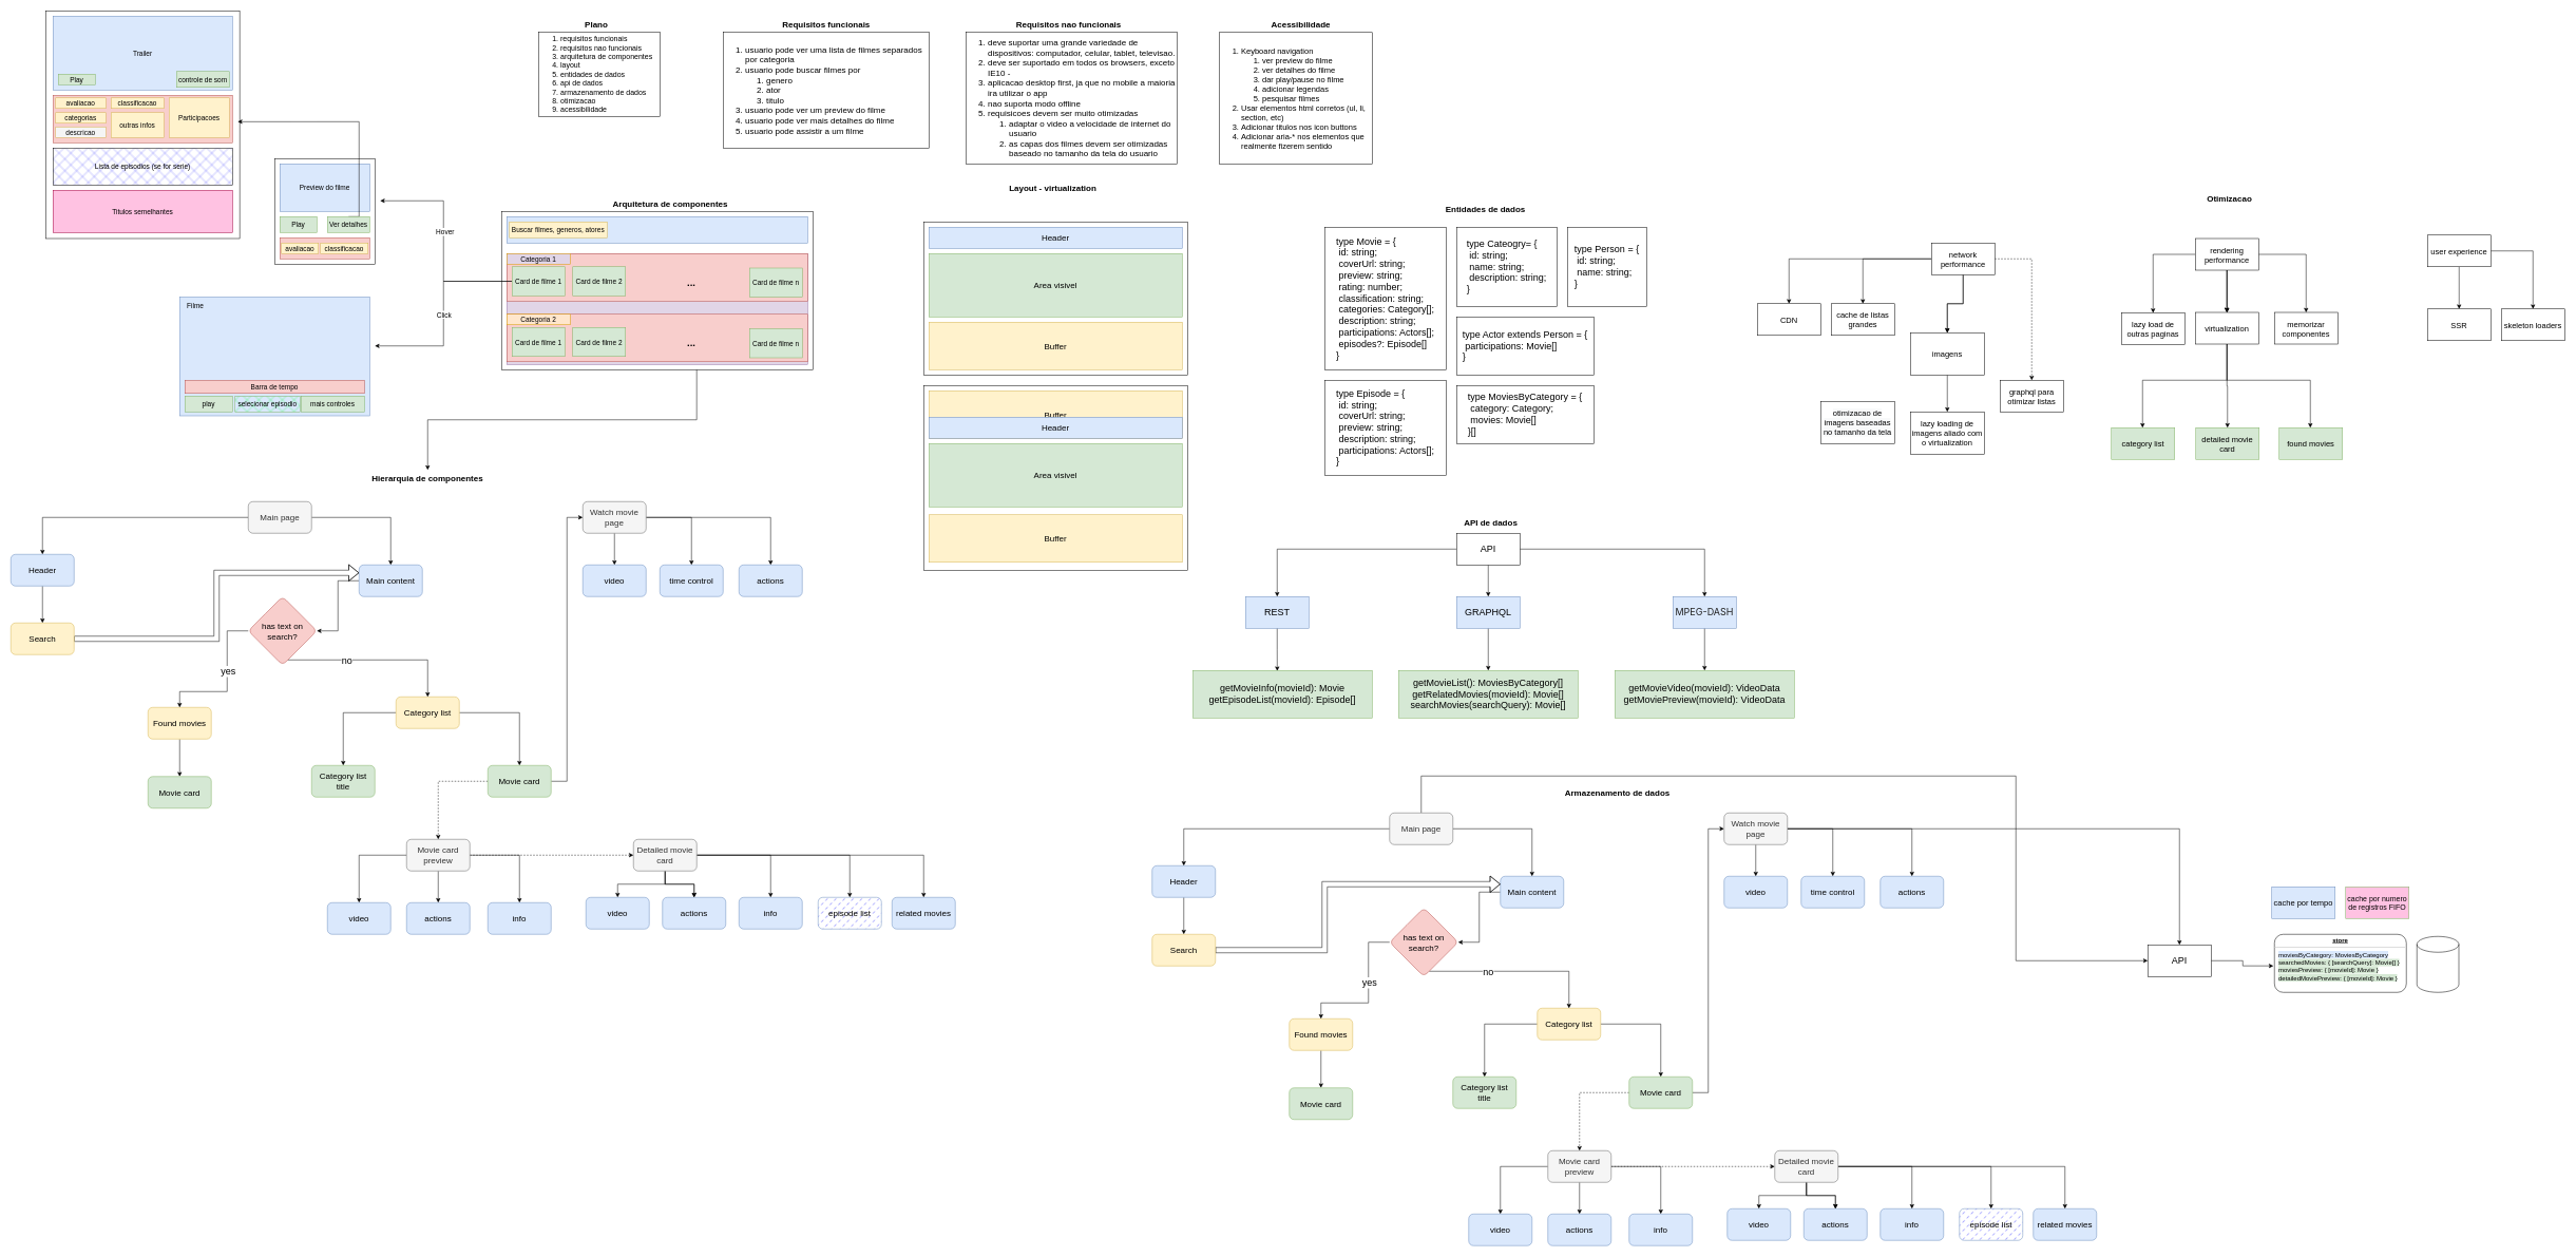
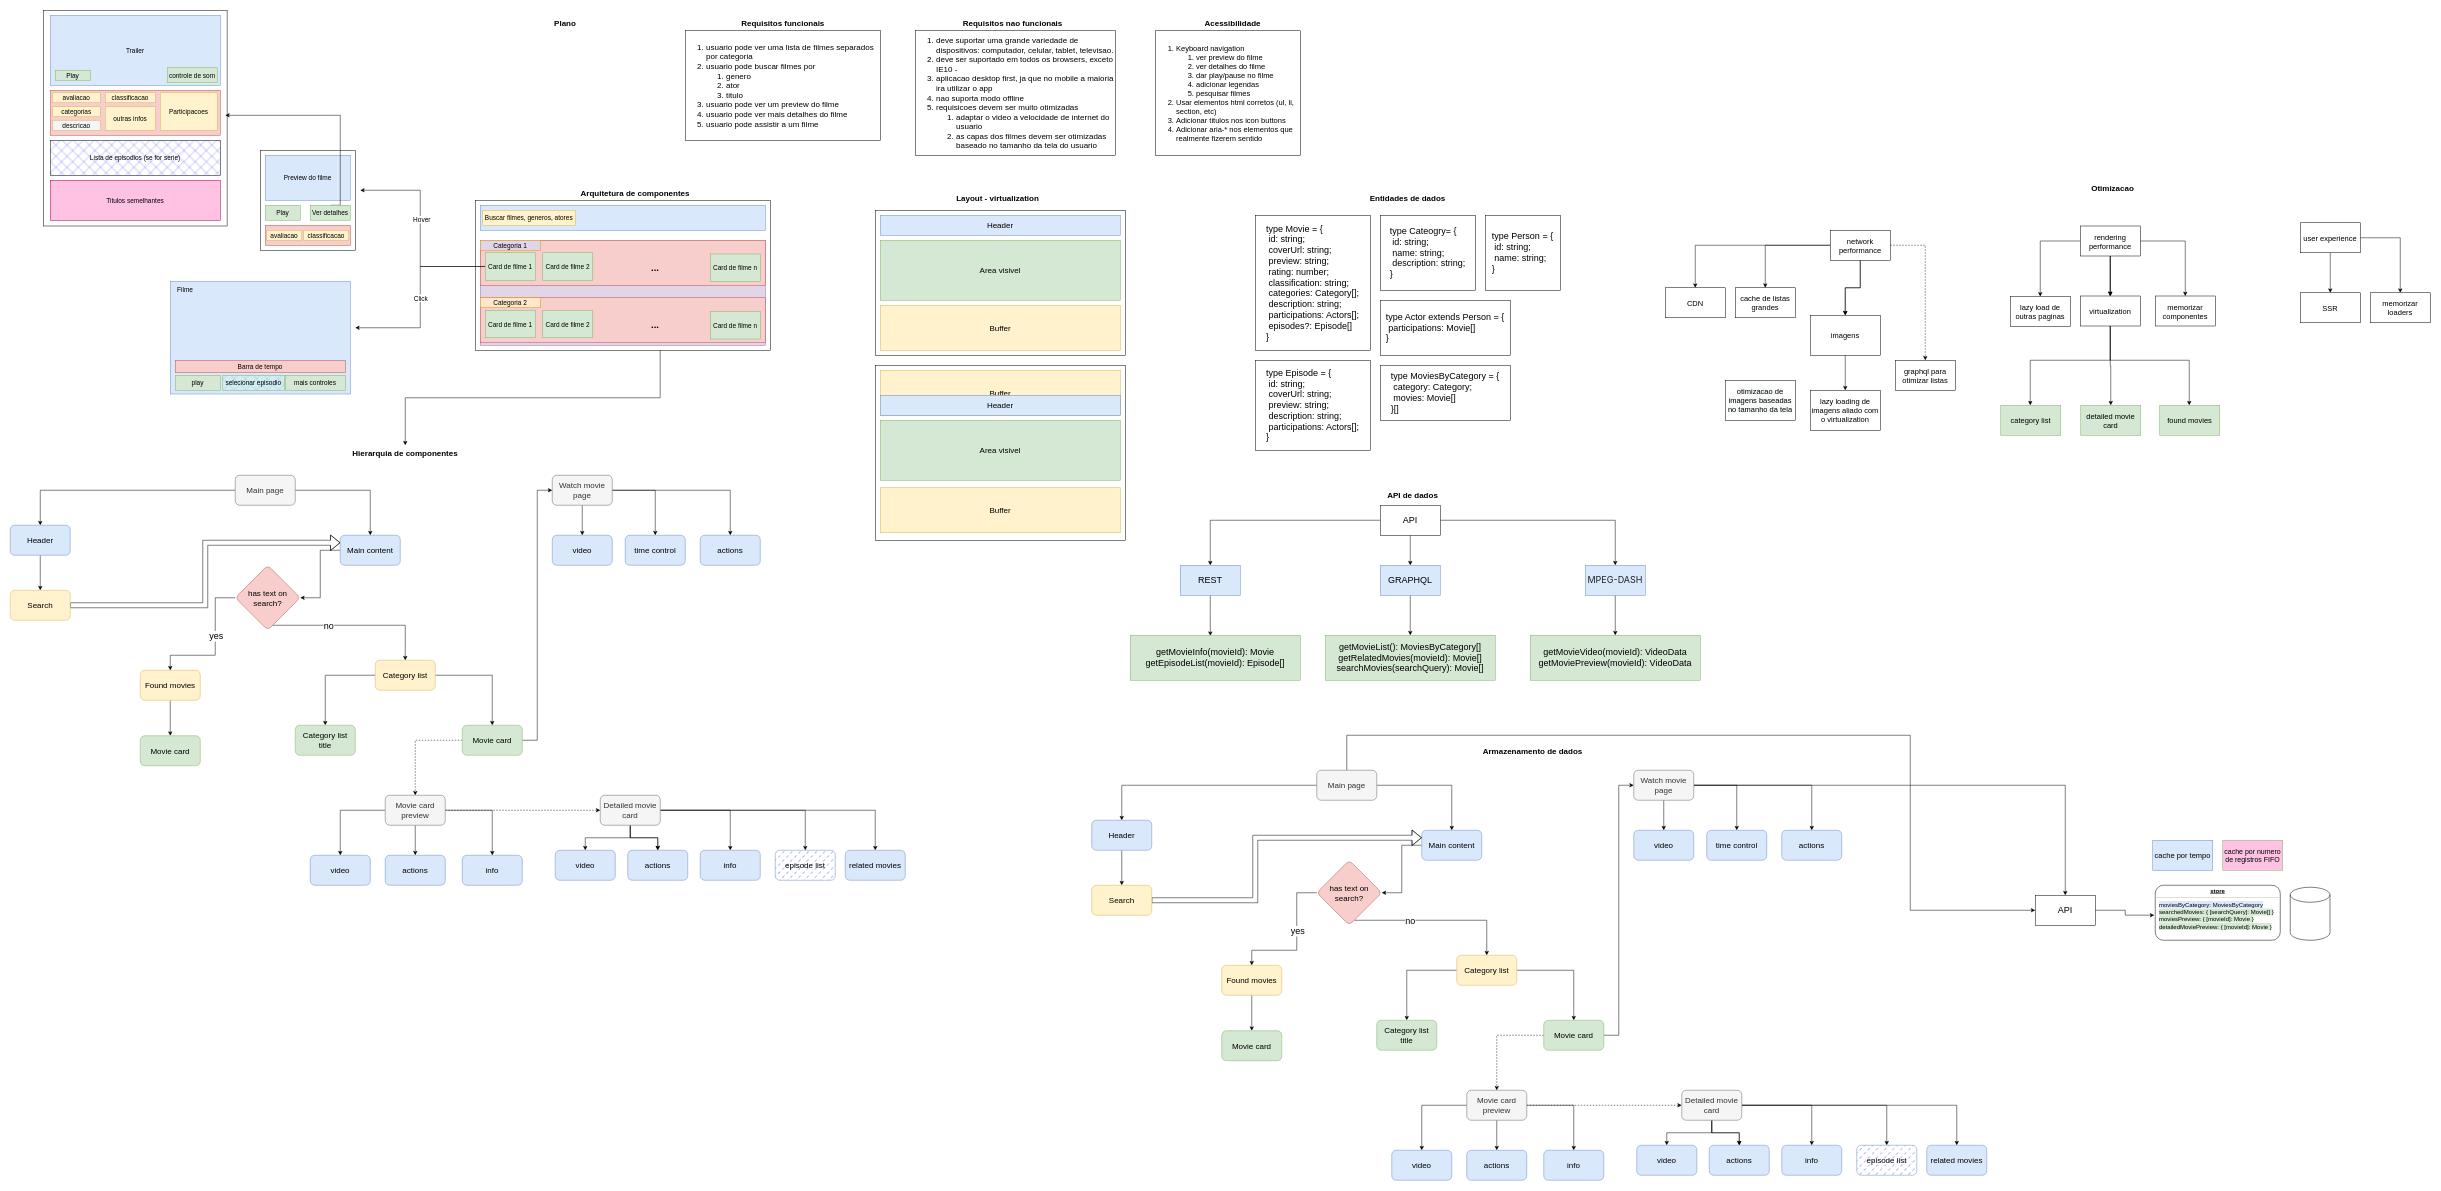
- <mxCell id="11" value="&lt;ol style=&quot;font-size: 14px;&quot;&gt;&lt;li style=&quot;font-size: 14px;&quot;&gt;requisitos funcionais&lt;/li&gt;&lt;li style=&quot;font-size: 14px;&quot;&gt;requisitos nao funcionais&lt;/li&gt;&lt;li style=&quot;font-size: 14px;&quot;&gt;arquitetura de componentes&lt;/li&gt;&lt;li style=&quot;font-size: 14px;&quot;&gt;layout&lt;/li&gt;&lt;li style=&quot;font-size: 14px;&quot;&gt;entidades de dados&lt;/li&gt;&lt;li style=&quot;font-size: 14px;&quot;&gt;api de dados&lt;/li&gt;&lt;li style=&quot;font-size: 14px;&quot;&gt;armazenamento de dados&lt;/li&gt;&lt;li style=&quot;font-size: 14px;&quot;&gt;otimizacao&lt;/li&gt;&lt;li style=&quot;font-size: 14px;&quot;&gt;acessibilidade&lt;/li&gt;&lt;/ol&gt;" style="rounded=0;whiteSpace=wrap;html=1;align=left;fontSize=14;" vertex="1" parent="1"><mxGeometry x="1020" y="60" width="230" height="160" as="geometry" /></mxCell>
- <mxCell id="59" value="Layout - virtualization" style="text;html=1;strokeColor=none;fillColor=none;align=center;verticalAlign=middle;whiteSpace=wrap;rounded=0;fontSize=16;fontStyle=1" vertex="1" parent="1"><mxGeometry x="1910" y="340" width="170" height="30" as="geometry" /></mxCell>
+ <mxCell id="59" value="Layout - virtualization" style="text;html=1;strokeColor=none;fillColor=none;align=center;verticalAlign=middle;whiteSpace=wrap;rounded=0;fontSize=16;fontStyle=1" vertex="1" parent="1"><mxGeometry x="1910" y="380" width="170" height="30" as="geometry" /></mxCell>
- <mxCell id="226" value="skeleton loaders" style="rounded=0;whiteSpace=wrap;html=1;shadow=0;glass=0;labelBackgroundColor=none;sketch=0;fillStyle=auto;fontSize=15;" vertex="1" parent="1"><mxGeometry x="4740" y="585" width="120" height="60" as="geometry" /></mxCell>
+ <mxCell id="226" value="memorizar loaders" style="rounded=0;whiteSpace=wrap;html=1;shadow=0;glass=0;labelBackgroundColor=none;sketch=0;fillStyle=auto;fontSize=15;" vertex="1" parent="1"><mxGeometry x="4740" y="585" width="120" height="60" as="geometry" /></mxCell>
